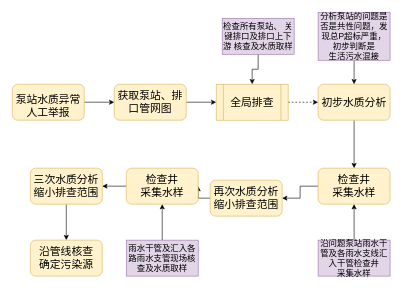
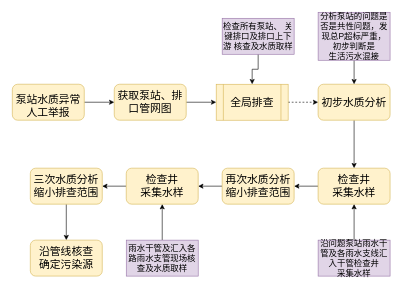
- <mxCell id="13" value="&lt;font style=&quot;font-size: 18px&quot;&gt;再次水质分析缩小排查范围&lt;/font&gt;" style="rounded=1;whiteSpace=wrap;html=1;fillColor=#fff2cc;strokeColor=#d6b656;" vertex="1" parent="1"><mxGeometry x="350" y="300" width="120" height="60" as="geometry" /></mxCell>
+ <mxCell id="13" value="&lt;font style=&quot;font-size: 18px&quot;&gt;再次水质分析缩小排查范围&lt;/font&gt;" style="rounded=1;whiteSpace=wrap;html=1;fillColor=#fff2cc;strokeColor=#d6b656;" vertex="1" parent="1"><mxGeometry x="370" y="280" width="120" height="60" as="geometry" /></mxCell>
